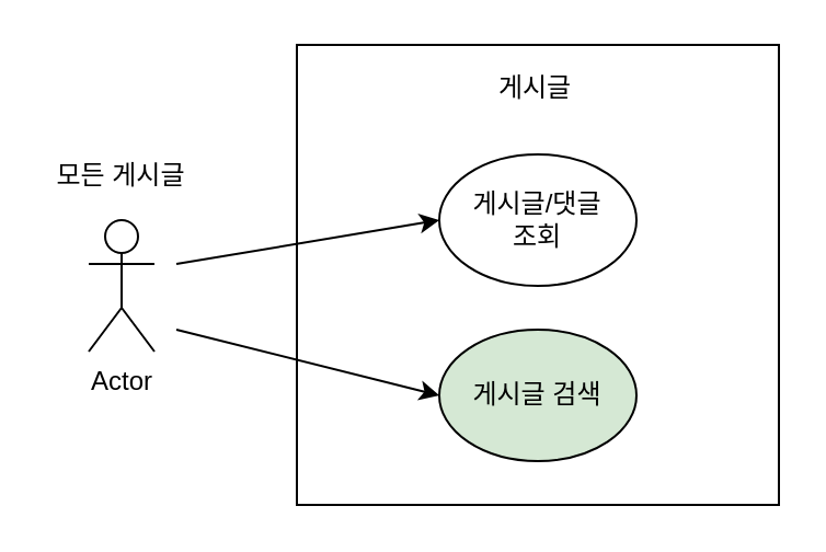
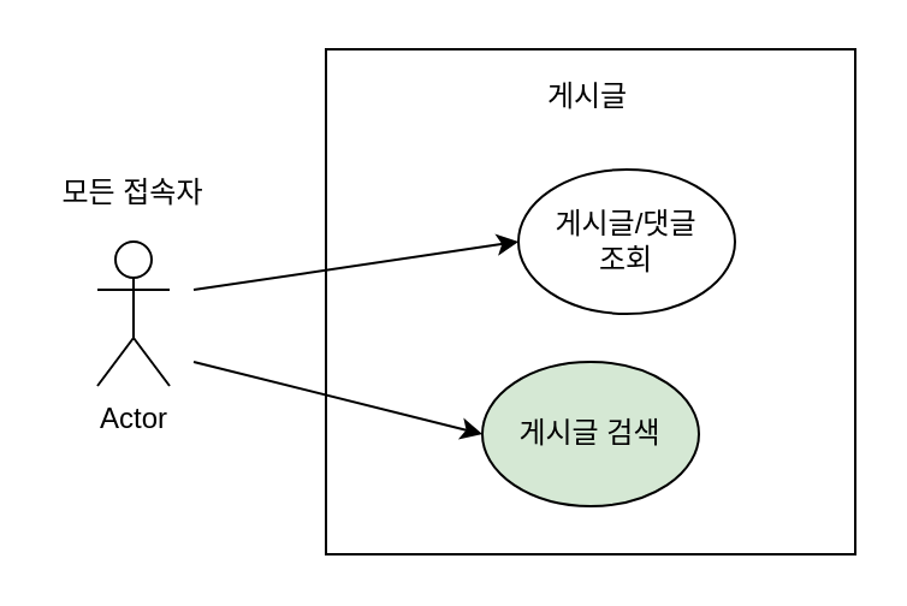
- <mxCell id="9" value="모든 게시글" style="text;html=1;strokeColor=none;fillColor=none;align=center;verticalAlign=middle;whiteSpace=wrap;rounded=0;" vertex="1" parent="1"><mxGeometry x="20" y="70" width="70" height="20" as="geometry" /></mxCell>
+ <mxCell id="9" value="모든 접속자" style="text;html=1;strokeColor=none;fillColor=none;align=center;verticalAlign=middle;whiteSpace=wrap;rounded=0;" vertex="1" parent="1"><mxGeometry x="20" y="70" width="70" height="20" as="geometry" /></mxCell>
- <mxCell id="5" value="&lt;div&gt;게시글/댓글&lt;/div&gt;&lt;div&gt;조회&lt;/div&gt;" style="ellipse;whiteSpace=wrap;html=1;" vertex="1" parent="1"><mxGeometry x="200" y="70" width="90" height="60" as="geometry" /></mxCell>
+ <mxCell id="5" value="&lt;div&gt;게시글/댓글&lt;/div&gt;&lt;div&gt;조회&lt;/div&gt;" style="ellipse;whiteSpace=wrap;html=1;" vertex="1" parent="1"><mxGeometry x="215" y="70" width="90" height="60" as="geometry" /></mxCell>
